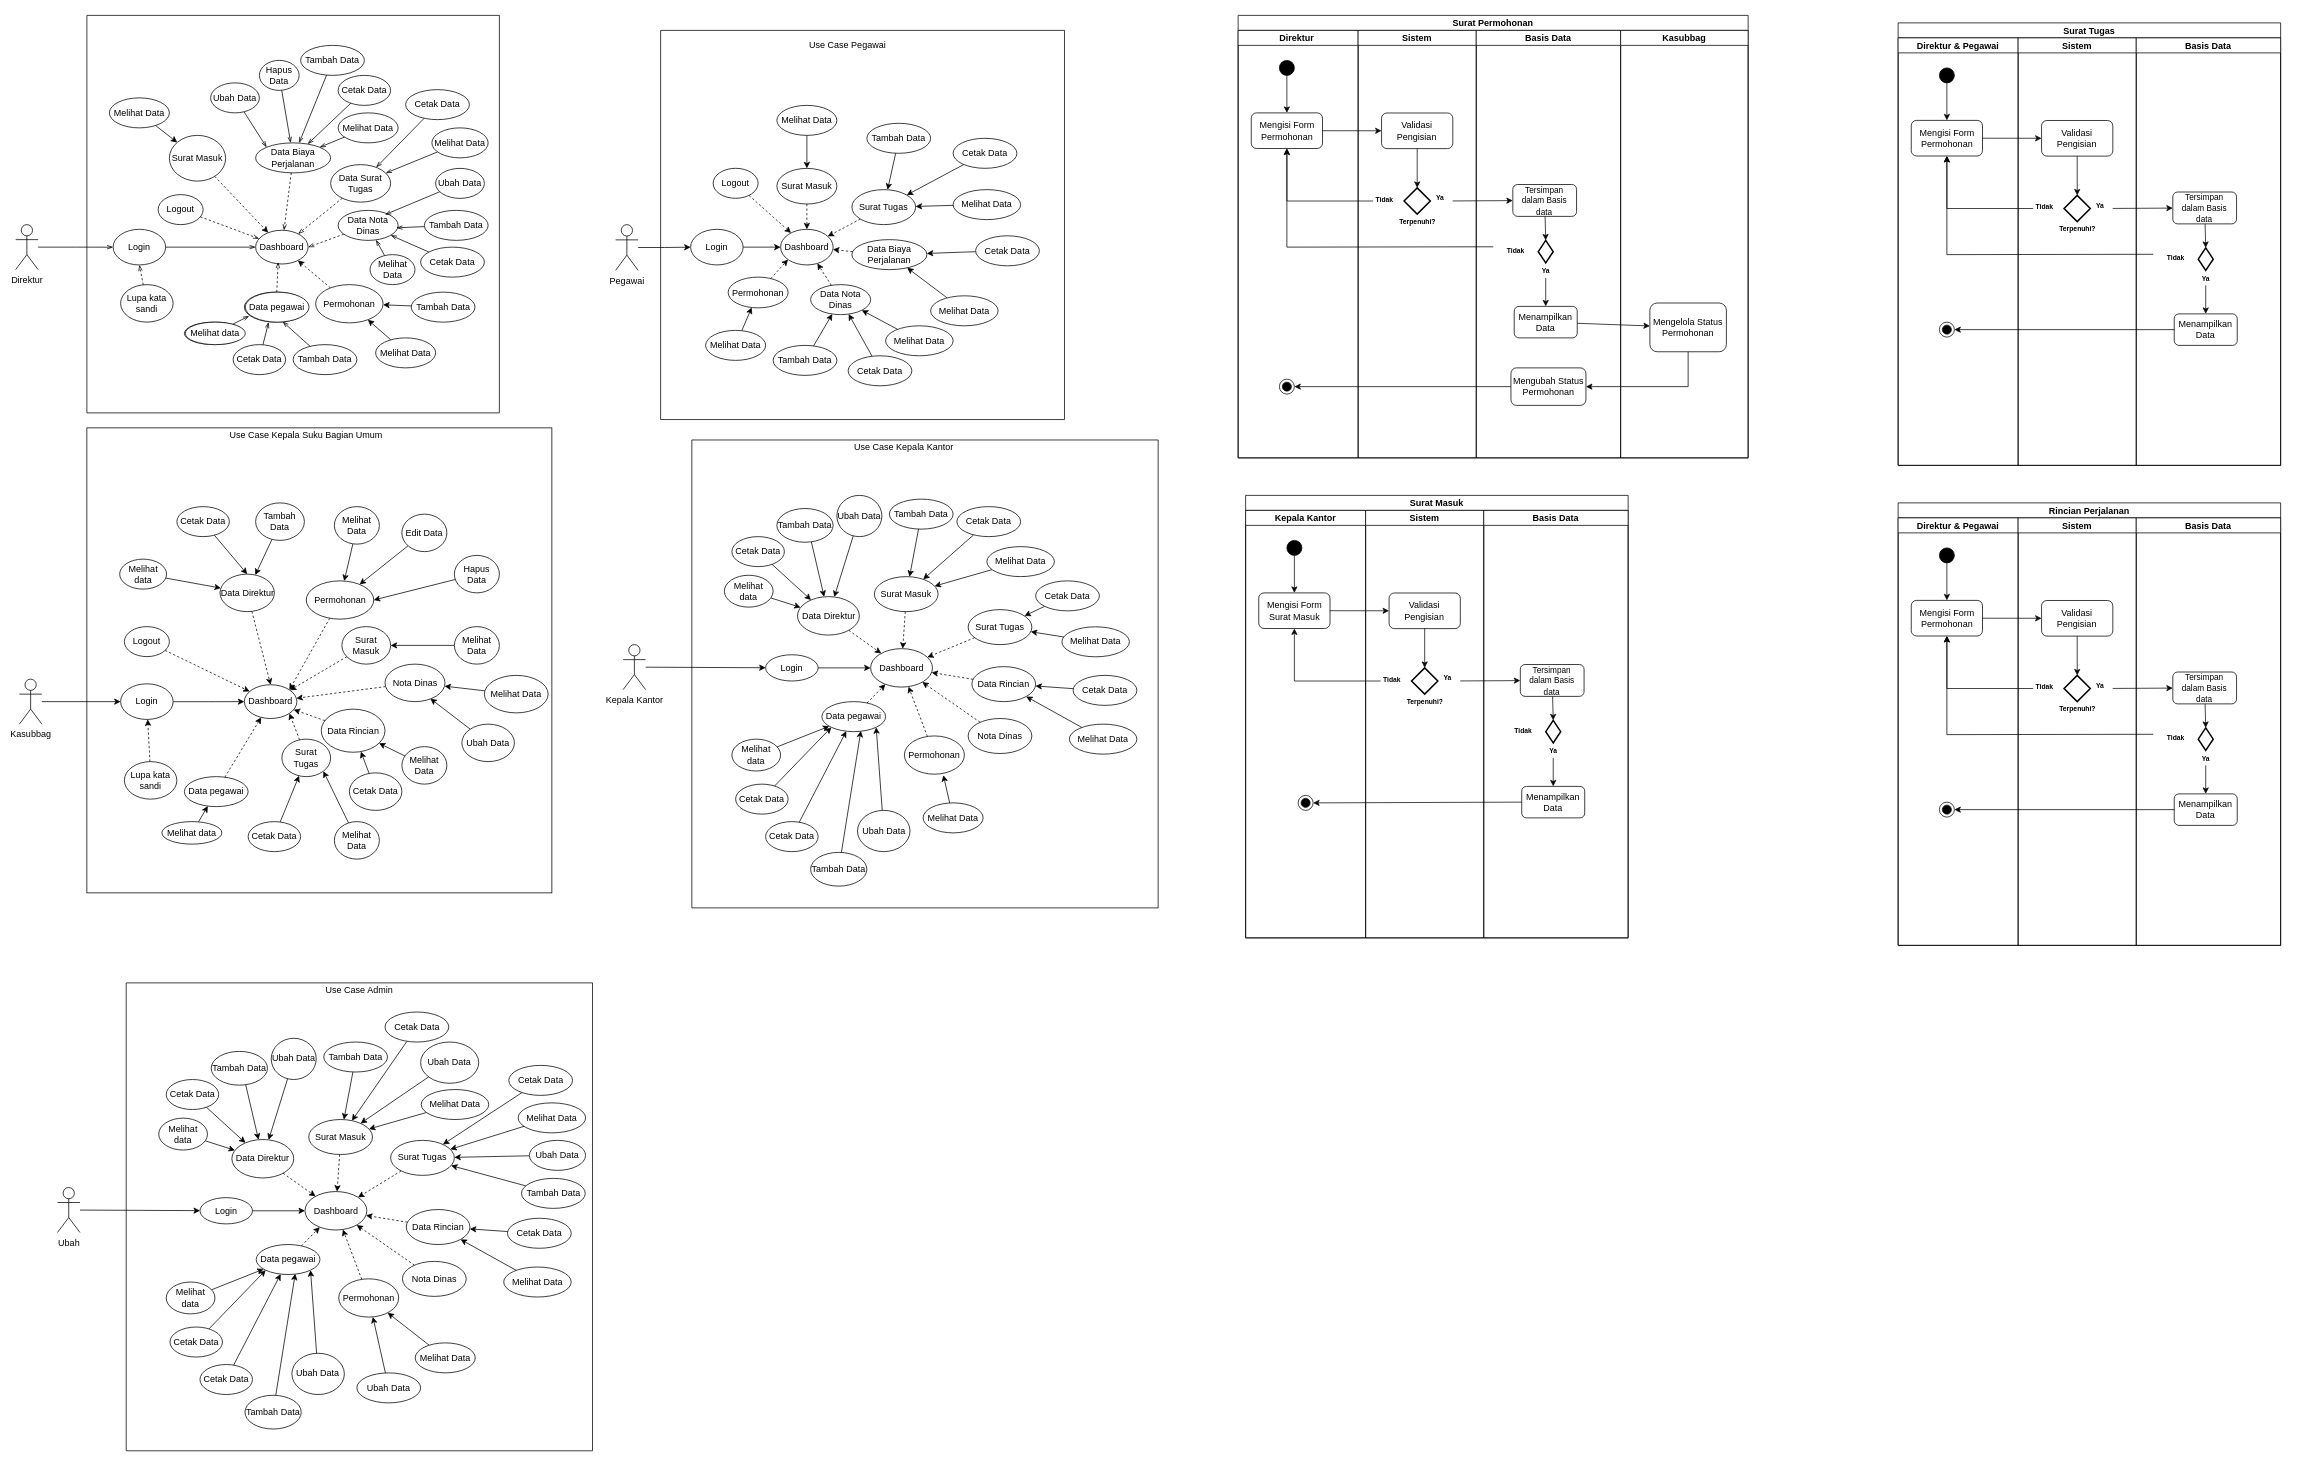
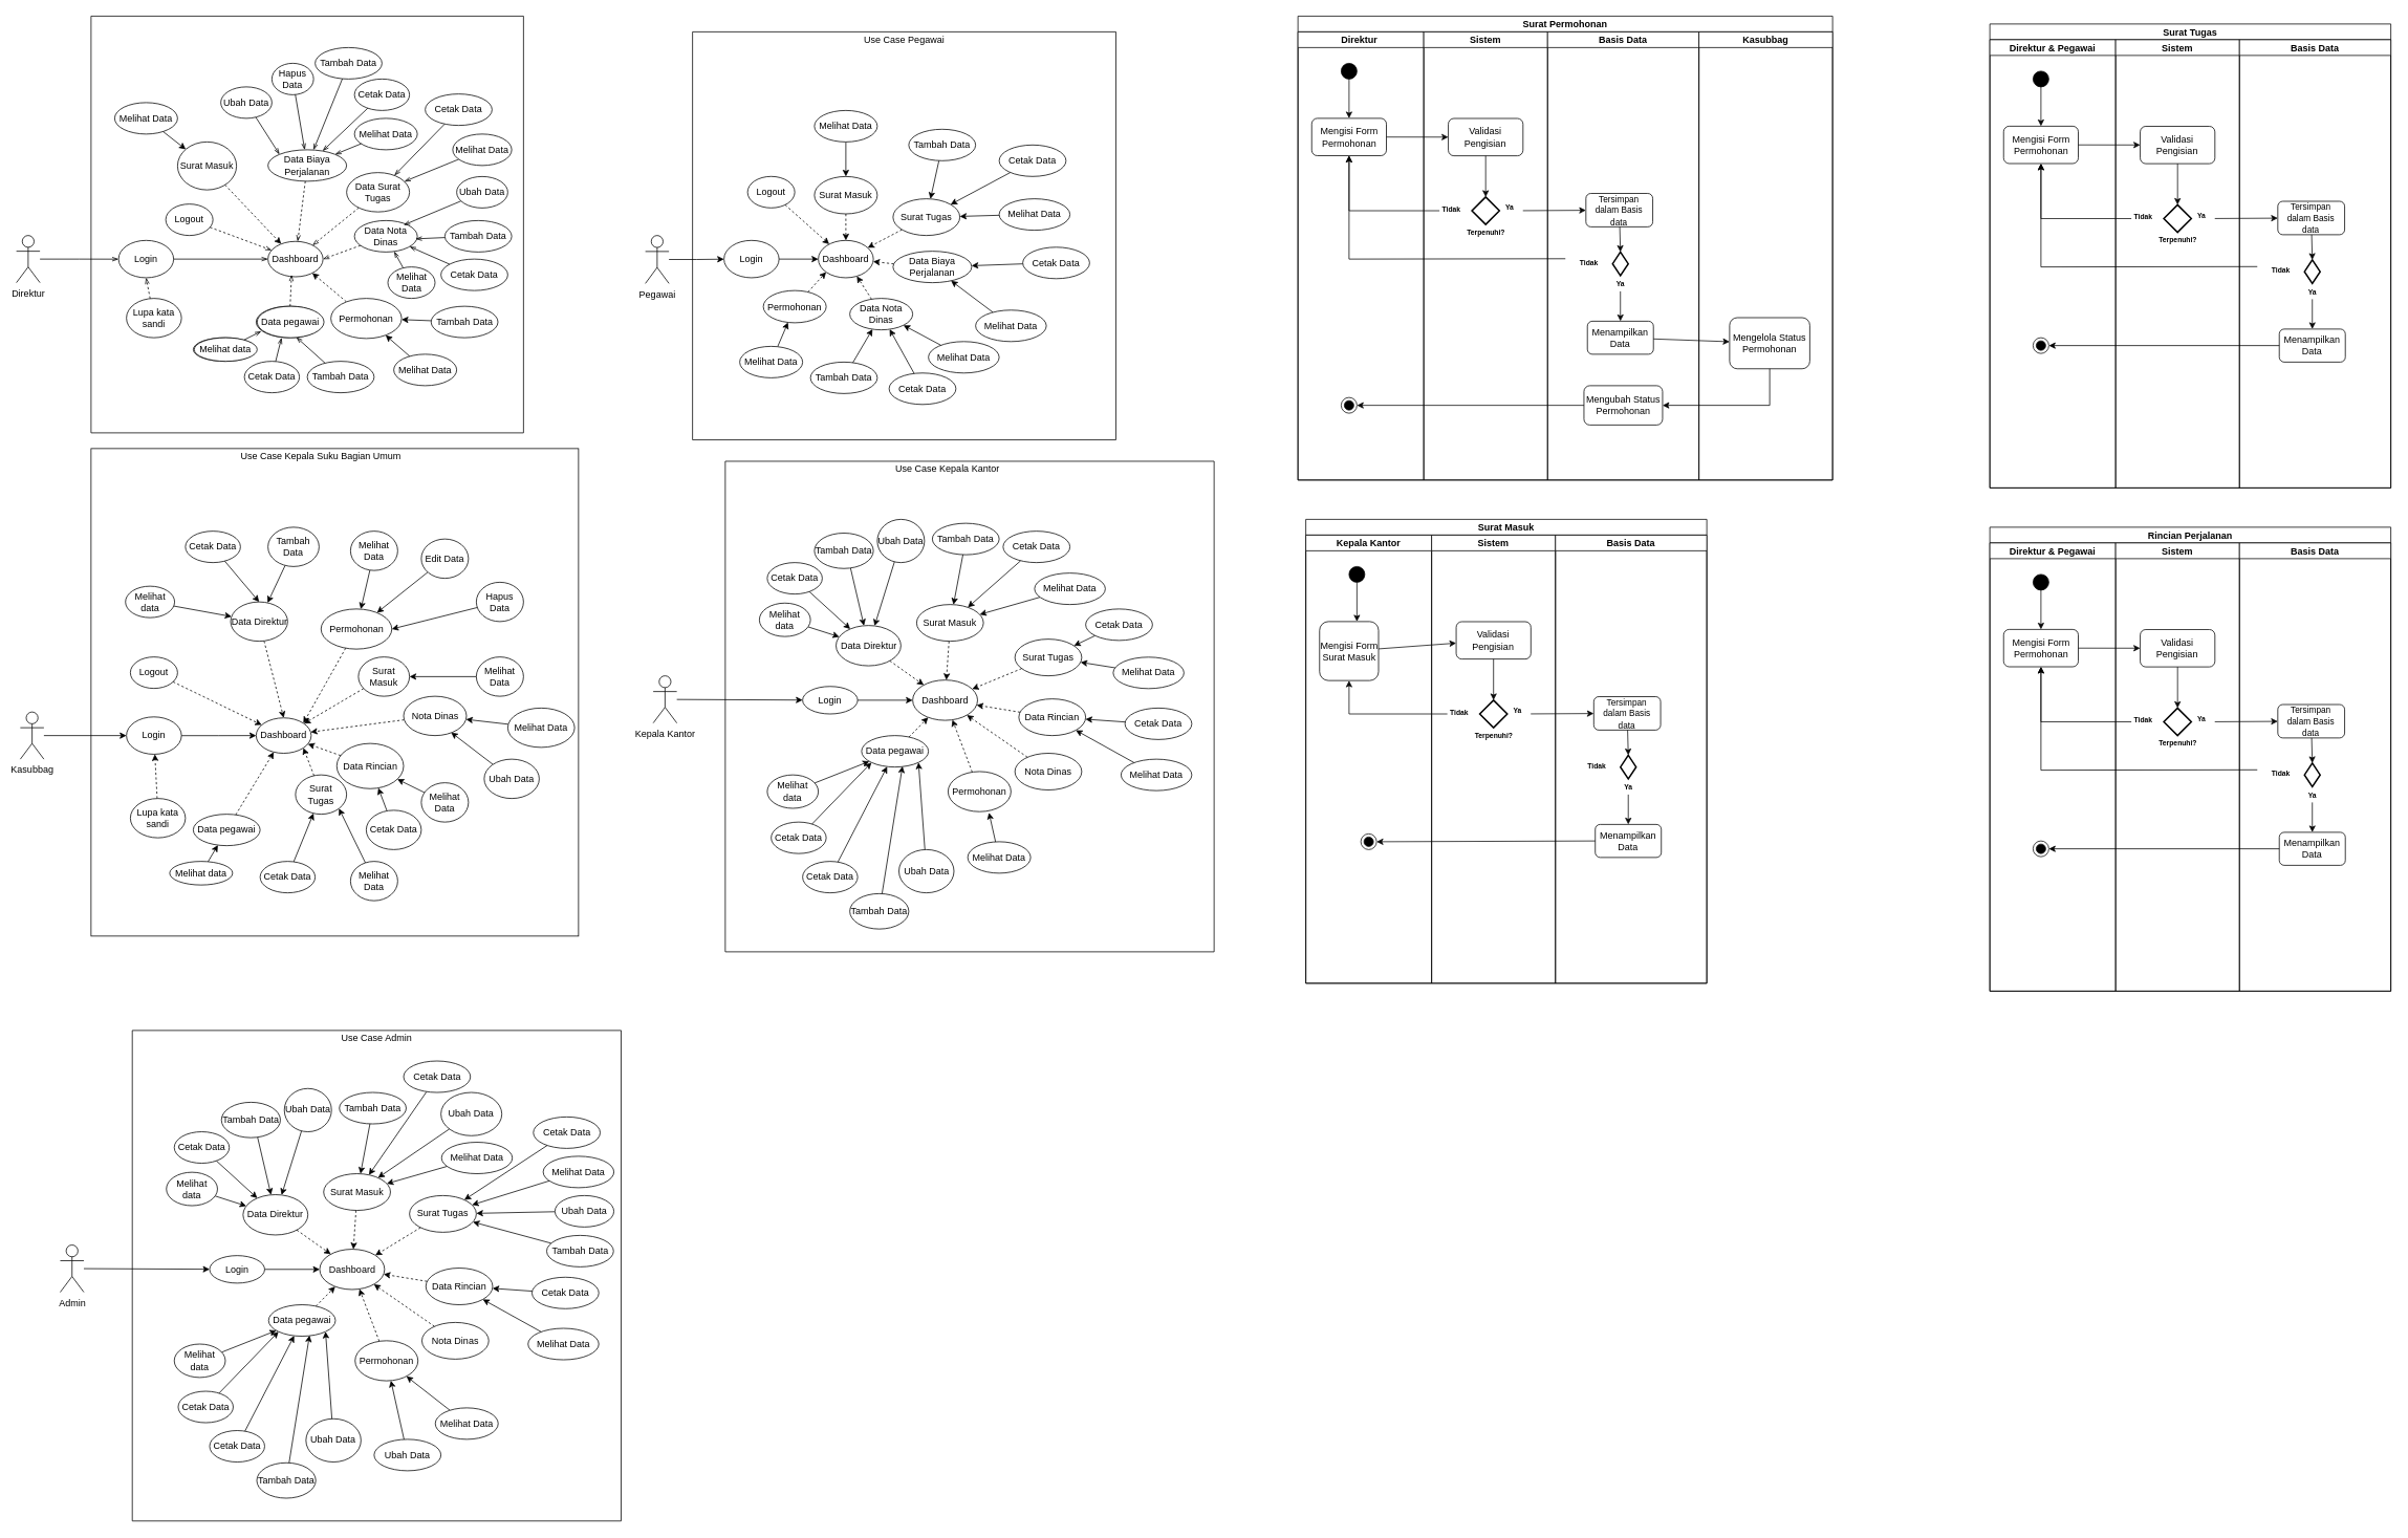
- <mxCell id="88" value="Use Case Pegawai" style="text;html=1;strokeColor=none;fillColor=none;align=center;verticalAlign=middle;whiteSpace=wrap;rounded=0;" parent="83" vertex="1"><mxGeometry x="146.74" y="10" width="205" height="20" as="geometry" /></mxCell>
+ <mxCell id="88" value="Use Case Pegawai" style="text;html=1;strokeColor=none;fillColor=none;align=center;verticalAlign=middle;whiteSpace=wrap;rounded=0;" parent="83" vertex="1"><mxGeometry x="166.74" width="205" height="20" as="geometry" /></mxCell>
- <mxCell id="306" value="Mengisi Form Surat Masuk" style="rounded=1;whiteSpace=wrap;html=1;fillColor=none;verticalAlign=middle;" vertex="1" parent="303"><mxGeometry x="17.5" y="110" width="95" height="47.5" as="geometry" /></mxCell>
+ <mxCell id="306" value="Mengisi Form Surat Masuk" style="rounded=1;whiteSpace=wrap;html=1;fillColor=none;verticalAlign=middle;" vertex="1" parent="303"><mxGeometry x="17.5" y="110" width="75" height="75" as="geometry" /></mxCell>
- <mxCell id="207" value="Ubah" style="shape=umlActor;verticalLabelPosition=bottom;verticalAlign=top;html=1;outlineConnect=0;fillColor=none;" vertex="1" parent="1"><mxGeometry x="75.81" y="1582.86" width="30" height="60" as="geometry" /></mxCell>
+ <mxCell id="207" value="Admin" style="shape=umlActor;verticalLabelPosition=bottom;verticalAlign=top;html=1;outlineConnect=0;fillColor=none;" vertex="1" parent="1"><mxGeometry x="75.81" y="1582.86" width="30" height="60" as="geometry" /></mxCell>
